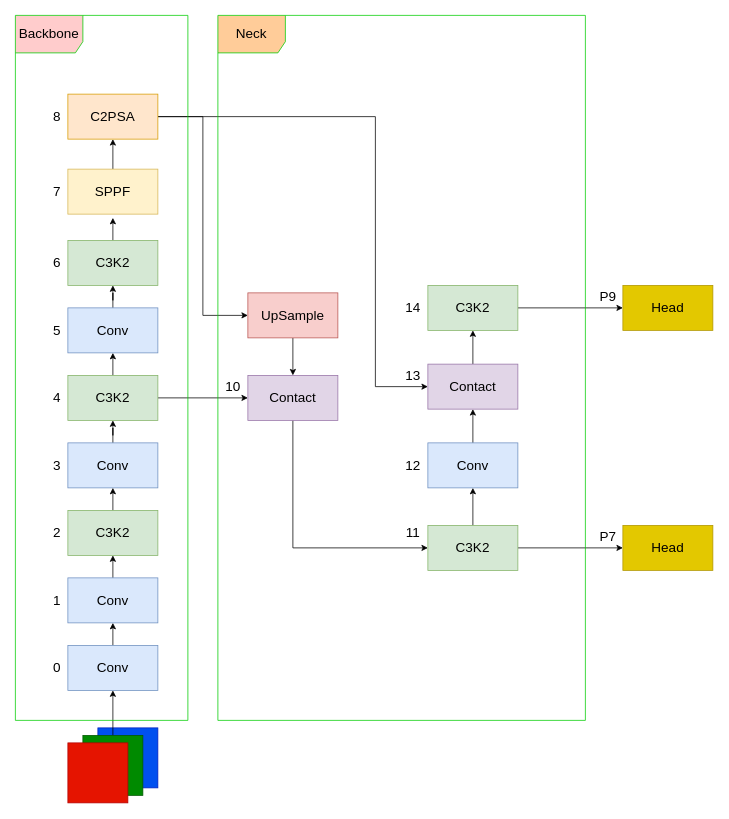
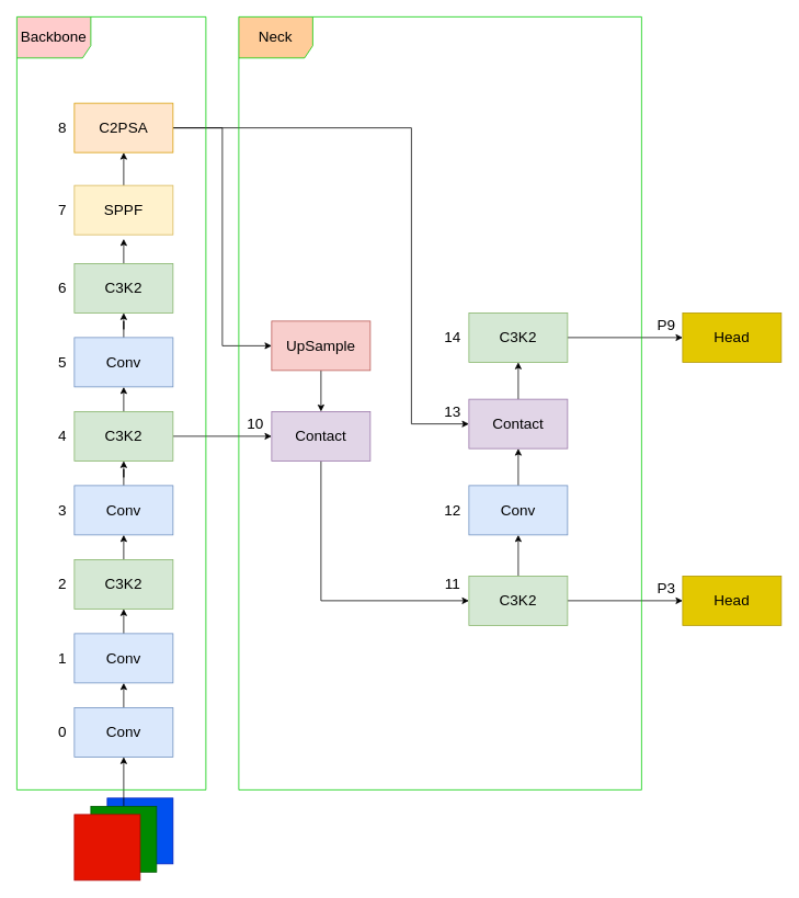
- <mxCell id="50" value="P7" style="text;html=1;align=center;verticalAlign=middle;resizable=0;points=[];autosize=1;strokeColor=none;fillColor=none;fontSize=18;" parent="1" vertex="1"><mxGeometry x="785" y="695" width="50" height="40" as="geometry" /></mxCell>
+ <mxCell id="50" value="P3" style="text;html=1;align=center;verticalAlign=middle;resizable=0;points=[];autosize=1;strokeColor=none;fillColor=none;fontSize=18;" parent="1" vertex="1"><mxGeometry x="785" y="695" width="50" height="40" as="geometry" /></mxCell>
